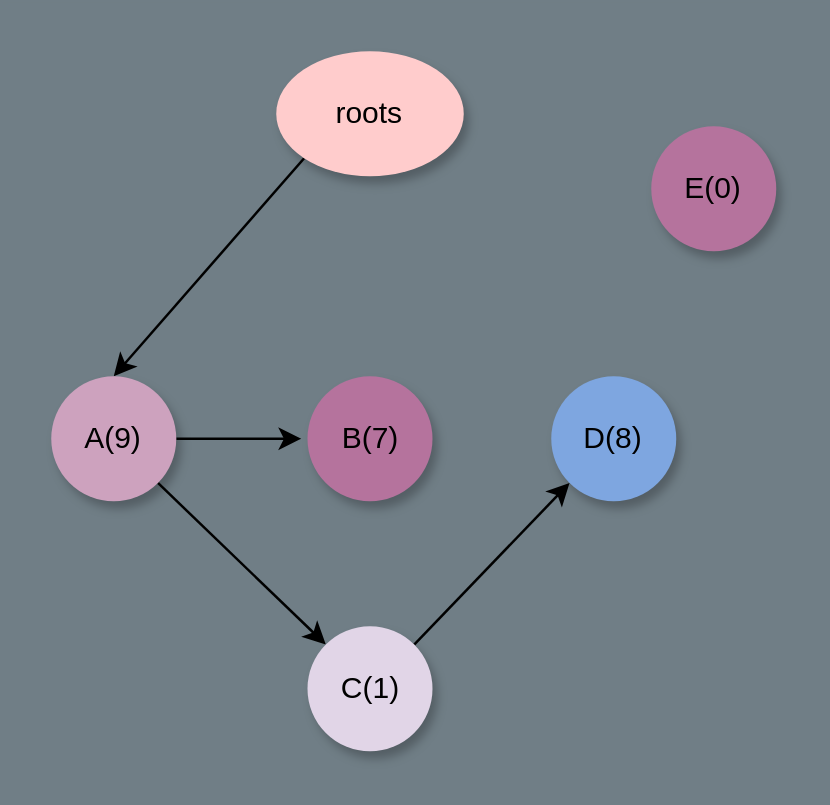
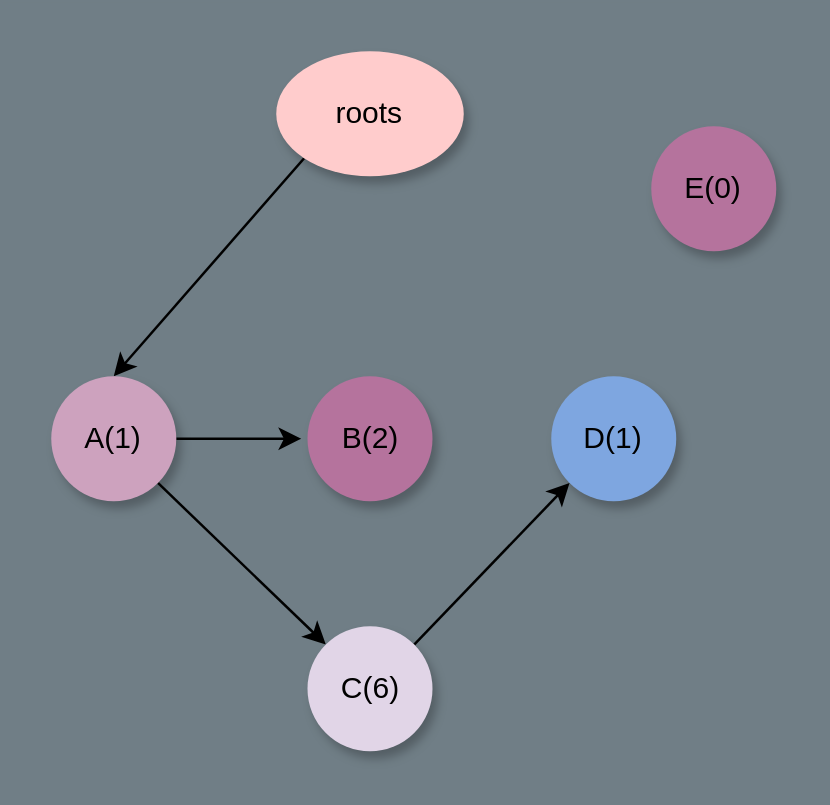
- <mxCell id="6" value="A(9)" style="ellipse;whiteSpace=wrap;html=1;aspect=fixed;strokeColor=none;shadow=1;fillColor=#CDA2BE;" vertex="1" parent="1"><mxGeometry x="20" y="150" width="50" height="50" as="geometry" /></mxCell>
+ <mxCell id="6" value="A(1)" style="ellipse;whiteSpace=wrap;html=1;aspect=fixed;strokeColor=none;shadow=1;fillColor=#CDA2BE;" vertex="1" parent="1"><mxGeometry x="20" y="150" width="50" height="50" as="geometry" /></mxCell>
- <mxCell id="7" value="B(7)" style="ellipse;whiteSpace=wrap;html=1;aspect=fixed;strokeColor=none;shadow=1;fillColor=#B5739D;" vertex="1" parent="1"><mxGeometry x="122.5" y="150" width="50" height="50" as="geometry" /></mxCell>
+ <mxCell id="7" value="B(2)" style="ellipse;whiteSpace=wrap;html=1;aspect=fixed;strokeColor=none;shadow=1;fillColor=#B5739D;" vertex="1" parent="1"><mxGeometry x="122.5" y="150" width="50" height="50" as="geometry" /></mxCell>
- <mxCell id="8" value="D(8)" style="ellipse;whiteSpace=wrap;html=1;aspect=fixed;strokeColor=none;shadow=1;fillColor=#7EA6E0;" vertex="1" parent="1"><mxGeometry x="220" y="150" width="50" height="50" as="geometry" /></mxCell>
+ <mxCell id="8" value="D(1)" style="ellipse;whiteSpace=wrap;html=1;aspect=fixed;strokeColor=none;shadow=1;fillColor=#7EA6E0;" vertex="1" parent="1"><mxGeometry x="220" y="150" width="50" height="50" as="geometry" /></mxCell>
- <mxCell id="11" value="C(1)" style="ellipse;whiteSpace=wrap;html=1;aspect=fixed;strokeColor=none;shadow=1;fillColor=#E1D5E7;" vertex="1" parent="1"><mxGeometry x="122.5" y="250" width="50" height="50" as="geometry" /></mxCell>
+ <mxCell id="11" value="C(6)" style="ellipse;whiteSpace=wrap;html=1;aspect=fixed;strokeColor=none;shadow=1;fillColor=#E1D5E7;" vertex="1" parent="1"><mxGeometry x="122.5" y="250" width="50" height="50" as="geometry" /></mxCell>
